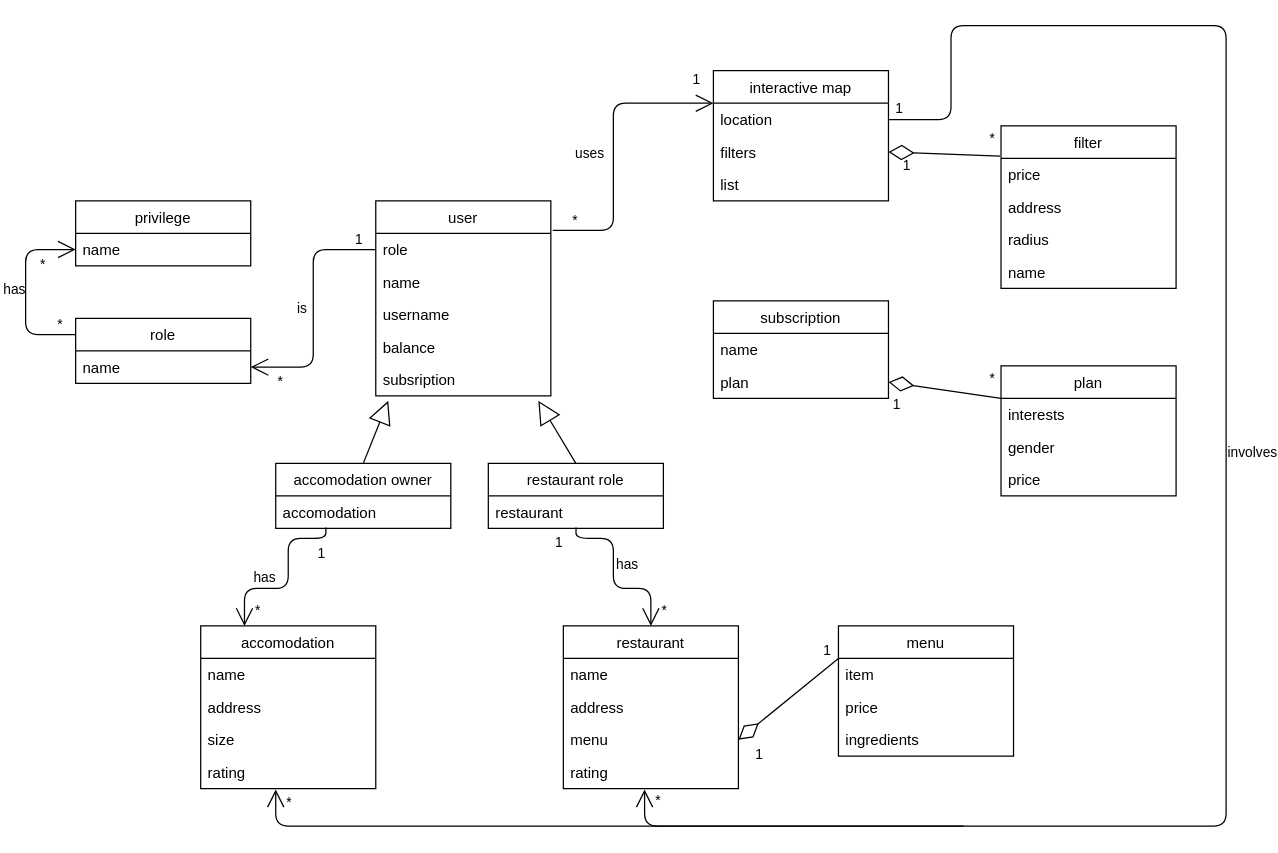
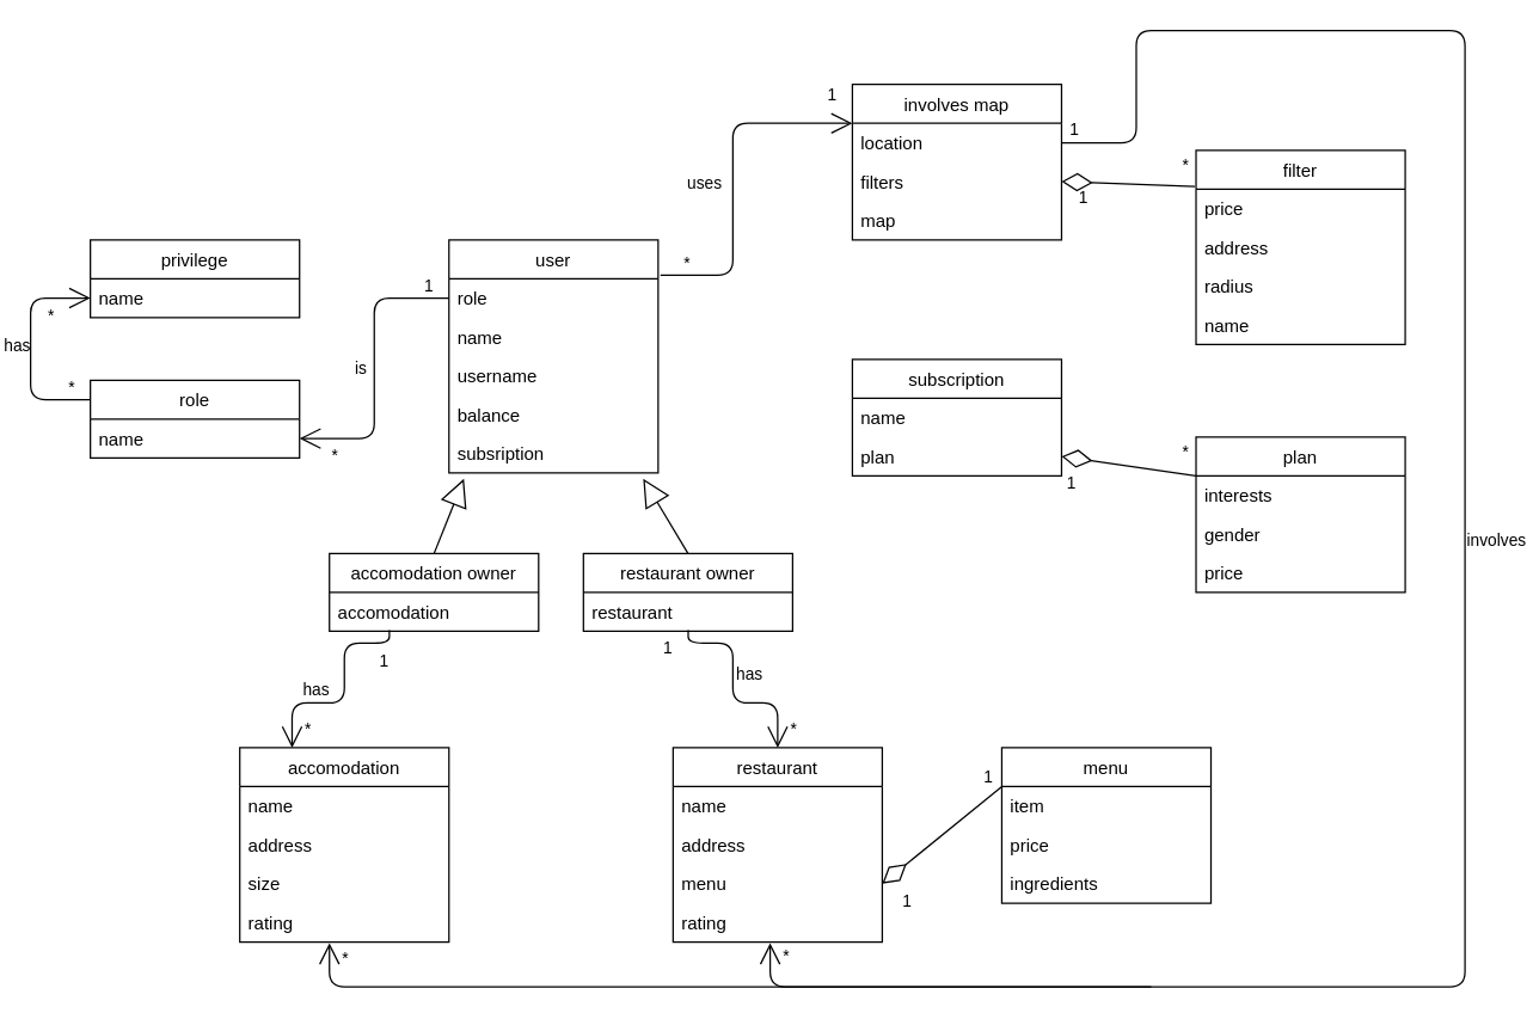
- <mxCell id="61" value="interactive map" style="swimlane;fontStyle=0;childLayout=stackLayout;horizontal=1;startSize=26;fillColor=none;horizontalStack=0;resizeParent=1;resizeParentMax=0;resizeLast=0;collapsible=1;marginBottom=0;" vertex="1" parent="1"><mxGeometry x="570" y="56" width="140" height="104" as="geometry" /></mxCell>
+ <mxCell id="61" value="involves map" style="swimlane;fontStyle=0;childLayout=stackLayout;horizontal=1;startSize=26;fillColor=none;horizontalStack=0;resizeParent=1;resizeParentMax=0;resizeLast=0;collapsible=1;marginBottom=0;" vertex="1" parent="1"><mxGeometry x="570" y="56" width="140" height="104" as="geometry" /></mxCell>
- <mxCell id="64" value="list" style="text;strokeColor=none;fillColor=none;align=left;verticalAlign=top;spacingLeft=4;spacingRight=4;overflow=hidden;rotatable=0;points=[[0,0.5],[1,0.5]];portConstraint=eastwest;" vertex="1" parent="61"><mxGeometry y="78" width="140" height="26" as="geometry" /></mxCell>
+ <mxCell id="64" value="map" style="text;strokeColor=none;fillColor=none;align=left;verticalAlign=top;spacingLeft=4;spacingRight=4;overflow=hidden;rotatable=0;points=[[0,0.5],[1,0.5]];portConstraint=eastwest;" vertex="1" parent="61"><mxGeometry y="78" width="140" height="26" as="geometry" /></mxCell>
- <mxCell id="23" value="restaurant role" style="swimlane;fontStyle=0;childLayout=stackLayout;horizontal=1;startSize=26;fillColor=none;horizontalStack=0;resizeParent=1;resizeParentMax=0;resizeLast=0;collapsible=1;marginBottom=0;" vertex="1" parent="1"><mxGeometry x="390" y="370" width="140" height="52" as="geometry" /></mxCell>
+ <mxCell id="23" value="restaurant owner" style="swimlane;fontStyle=0;childLayout=stackLayout;horizontal=1;startSize=26;fillColor=none;horizontalStack=0;resizeParent=1;resizeParentMax=0;resizeLast=0;collapsible=1;marginBottom=0;" vertex="1" parent="1"><mxGeometry x="390" y="370" width="140" height="52" as="geometry" /></mxCell>
